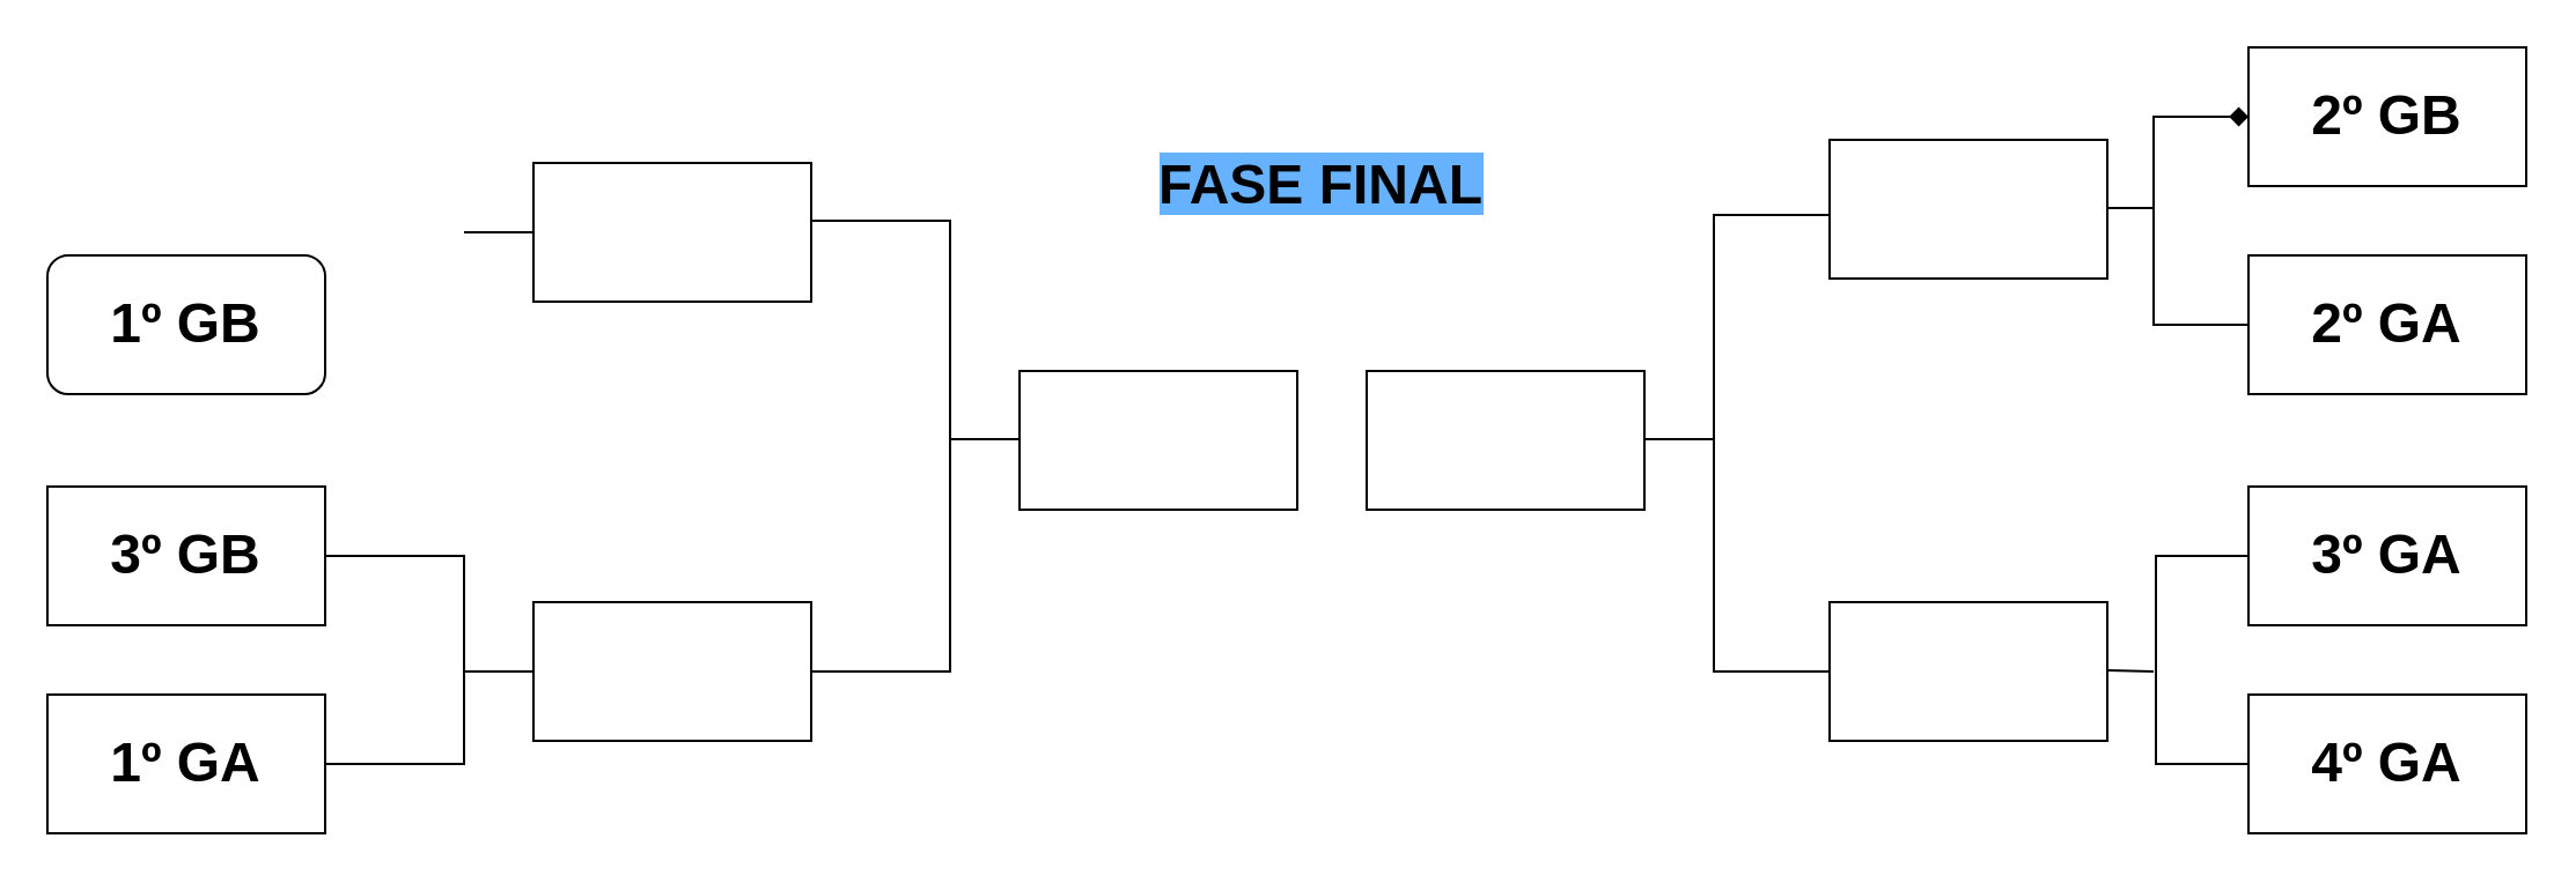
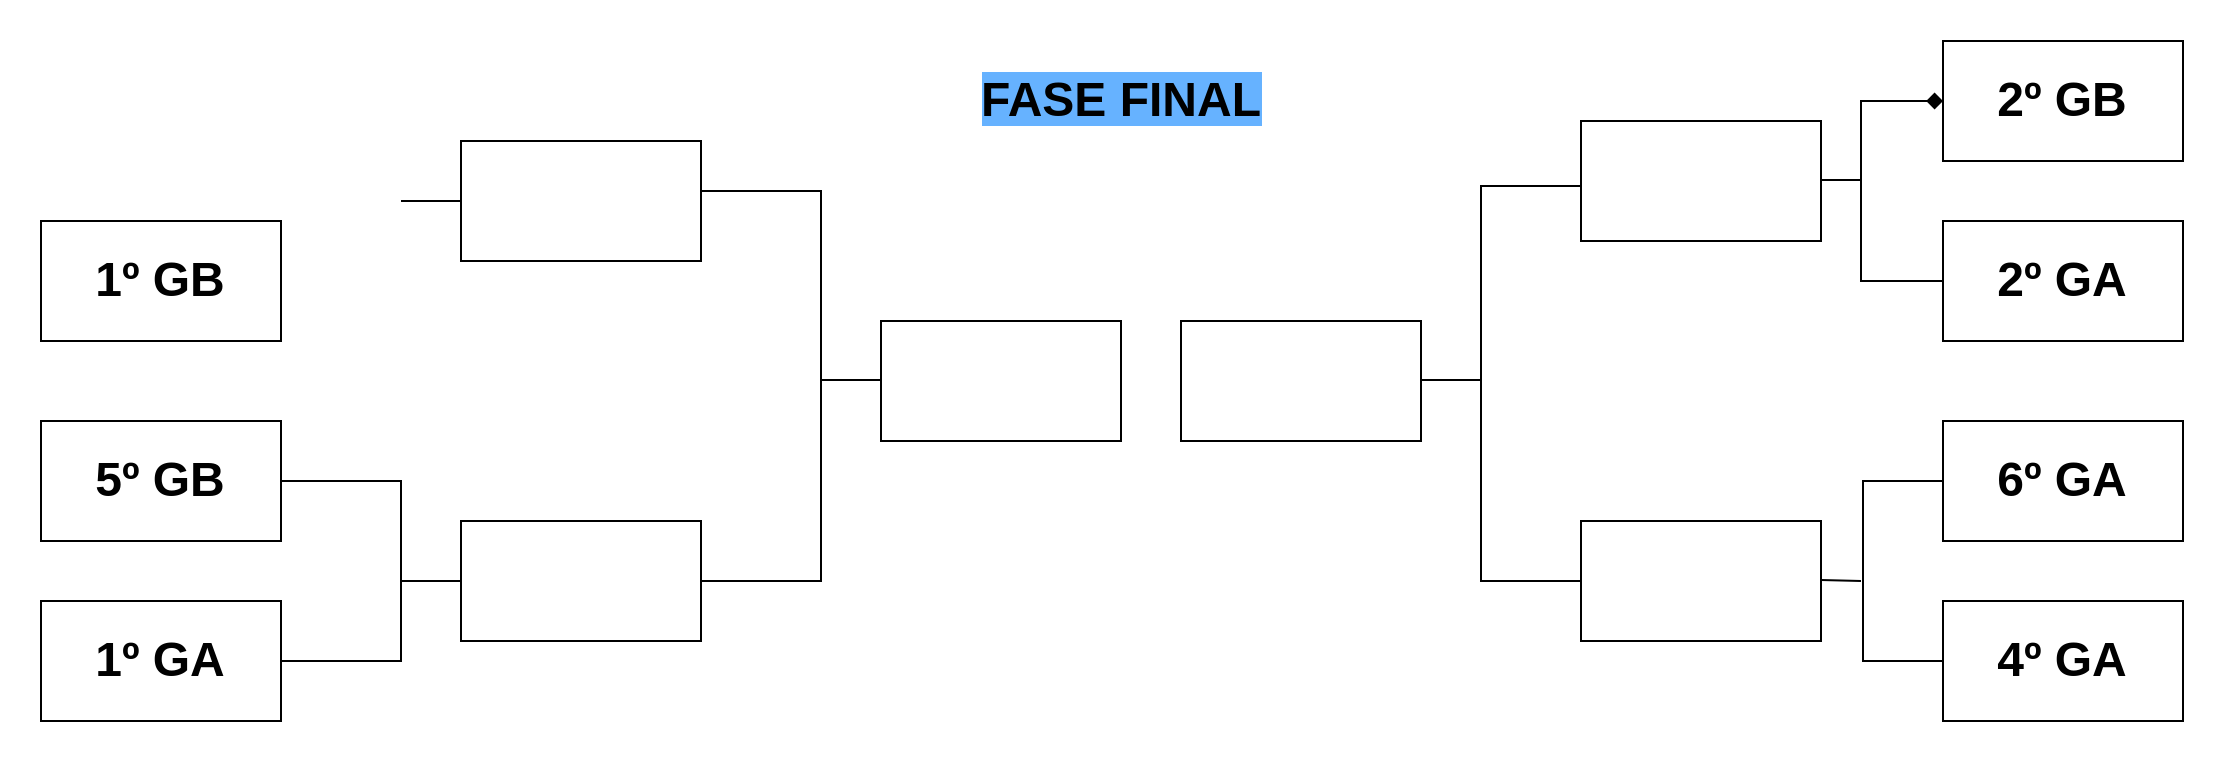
- <mxCell id="26" value="&lt;font style=&quot;font-size: 24px;&quot;&gt;&lt;b style=&quot;background-color: rgb(102, 178, 255);&quot;&gt;FASE FINAL&lt;/b&gt;&lt;/font&gt;" style="text;html=1;align=center;verticalAlign=middle;resizable=0;points=[];autosize=1;strokeColor=none;fillColor=none;" vertex="1" parent="1"><mxGeometry x="490" y="60" width="160" height="40" as="geometry" /></mxCell>
+ <mxCell id="26" value="&lt;font style=&quot;font-size: 24px;&quot;&gt;&lt;b style=&quot;background-color: rgb(102, 178, 255);&quot;&gt;FASE FINAL&lt;/b&gt;&lt;/font&gt;" style="text;html=1;align=center;verticalAlign=middle;resizable=0;points=[];autosize=1;strokeColor=none;fillColor=none;" vertex="1" parent="1"><mxGeometry x="480" y="30" width="160" height="40" as="geometry" /></mxCell>
- <mxCell id="2" value="&lt;b&gt;&lt;font style=&quot;font-size: 24px;&quot;&gt;1º GB&lt;/font&gt;&lt;/b&gt;" style="whiteSpace=wrap;html=1;rounded=1;" vertex="1" parent="1"><mxGeometry x="20" y="110" width="120" height="60" as="geometry" /></mxCell>
+ <mxCell id="2" value="&lt;b&gt;&lt;font style=&quot;font-size: 24px;&quot;&gt;1º GB&lt;/font&gt;&lt;/b&gt;" style="rounded=0;whiteSpace=wrap;html=1;" vertex="1" parent="1"><mxGeometry x="20" y="110" width="120" height="60" as="geometry" /></mxCell>
- <mxCell id="3" value="&lt;font style=&quot;font-size: 24px;&quot;&gt;&lt;b&gt;3º GB&lt;/b&gt;&lt;/font&gt;" style="rounded=0;whiteSpace=wrap;html=1;" vertex="1" parent="1"><mxGeometry x="20" y="210" width="120" height="60" as="geometry" /></mxCell>
+ <mxCell id="3" value="&lt;font style=&quot;font-size: 24px;&quot;&gt;&lt;b&gt;5º GB&lt;/b&gt;&lt;/font&gt;" style="rounded=0;whiteSpace=wrap;html=1;" vertex="1" parent="1"><mxGeometry x="20" y="210" width="120" height="60" as="geometry" /></mxCell>
- <mxCell id="15" value="&lt;b&gt;&lt;font style=&quot;font-size: 24px;&quot;&gt;3º GA&lt;/font&gt;&lt;/b&gt;" style="rounded=0;whiteSpace=wrap;html=1;" vertex="1" parent="1"><mxGeometry x="971" y="210" width="120" height="60" as="geometry" /></mxCell>
+ <mxCell id="15" value="&lt;b&gt;&lt;font style=&quot;font-size: 24px;&quot;&gt;6º GA&lt;/font&gt;&lt;/b&gt;" style="rounded=0;whiteSpace=wrap;html=1;" vertex="1" parent="1"><mxGeometry x="971" y="210" width="120" height="60" as="geometry" /></mxCell>
